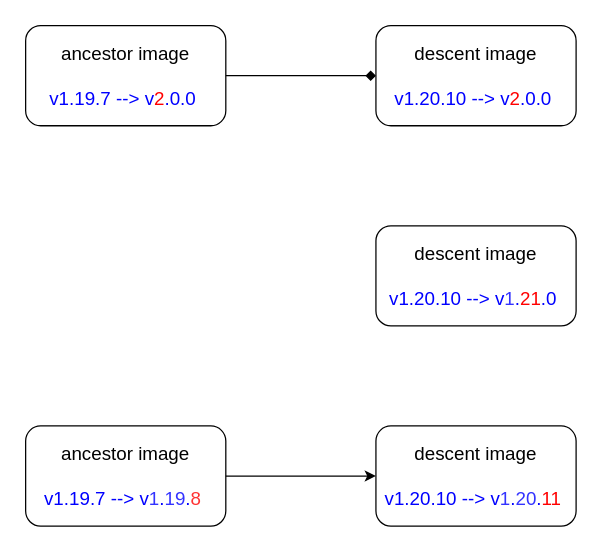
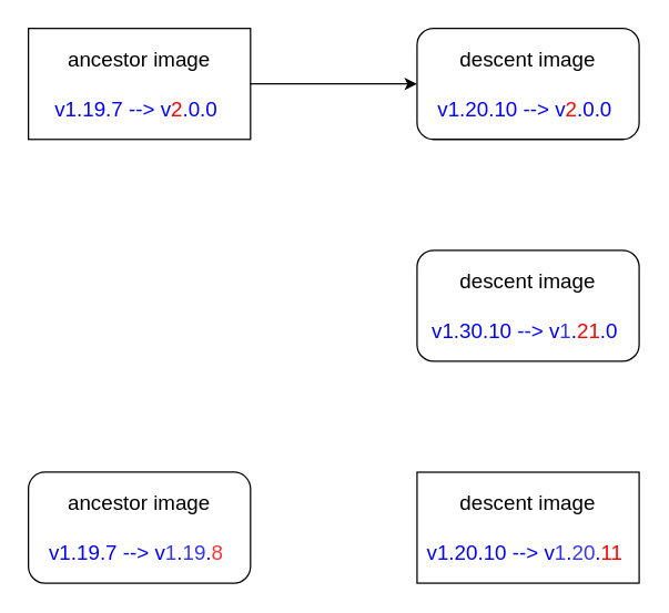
- <mxCell id="3" value="&lt;font style=&quot;font-size: 15px;&quot;&gt;ancestor image&lt;br&gt;&lt;br&gt;&lt;font color=&quot;#0000ff&quot;&gt;v1.19.7 --&amp;gt; v&lt;/font&gt;&lt;font color=&quot;#ff0000&quot;&gt;2&lt;/font&gt;&lt;font color=&quot;#0000ff&quot;&gt;.0.0&lt;/font&gt;&amp;nbsp;&lt;br&gt;&lt;/font&gt;" style="rounded=1;whiteSpace=wrap;html=1;" vertex="1" parent="2"><mxGeometry width="160" height="80" as="geometry" /></mxCell>
+ <mxCell id="3" value="&lt;font style=&quot;font-size: 15px;&quot;&gt;ancestor image&lt;br&gt;&lt;br&gt;&lt;font color=&quot;#0000ff&quot;&gt;v1.19.7 --&amp;gt; v&lt;/font&gt;&lt;font color=&quot;#ff0000&quot;&gt;2&lt;/font&gt;&lt;font color=&quot;#0000ff&quot;&gt;.0.0&lt;/font&gt;&amp;nbsp;&lt;br&gt;&lt;/font&gt;" style="whiteSpace=wrap;html=1;rounded=0;" vertex="1" parent="2"><mxGeometry width="160" height="80" as="geometry" /></mxCell>
- <mxCell id="5" value="" style="endArrow=diamond;html=1;rounded=0;exitX=1;exitY=0.5;exitDx=0;exitDy=0;entryX=0;entryY=0.5;entryDx=0;entryDy=0;" edge="1" parent="2" source="3" target="4"><mxGeometry width="50" height="50" relative="1" as="geometry"><mxPoint x="230" y="110" as="sourcePoint" /><mxPoint x="280" y="60" as="targetPoint" /></mxGeometry></mxCell>
+ <mxCell id="5" value="" style="endArrow=classic;html=1;rounded=0;exitX=1;exitY=0.5;exitDx=0;exitDy=0;entryX=0;entryY=0.5;entryDx=0;entryDy=0;" edge="1" parent="2" source="3" target="4"><mxGeometry width="50" height="50" relative="1" as="geometry"><mxPoint x="230" y="110" as="sourcePoint" /><mxPoint x="280" y="60" as="targetPoint" /></mxGeometry></mxCell>
- <mxCell id="11" value="&lt;font style=&quot;font-size: 15px;&quot;&gt;descent image&lt;br&gt;&lt;br&gt;&lt;font color=&quot;#0000ff&quot;&gt;v1.20.10 --&amp;gt; v&lt;/font&gt;&lt;font color=&quot;#3333ff&quot;&gt;1&lt;/font&gt;&lt;font color=&quot;#0000ff&quot;&gt;.&lt;/font&gt;&lt;font color=&quot;#ff0000&quot;&gt;21&lt;/font&gt;&lt;font color=&quot;#0000ff&quot;&gt;.0&lt;/font&gt;&amp;nbsp;&lt;br&gt;&lt;/font&gt;" style="rounded=1;whiteSpace=wrap;html=1;" vertex="1" parent="10"><mxGeometry x="280" width="160" height="80" as="geometry" /></mxCell>
+ <mxCell id="11" value="&lt;font style=&quot;font-size: 15px;&quot;&gt;descent image&lt;br&gt;&lt;br&gt;&lt;font color=&quot;#0000ff&quot;&gt;v1.30.10 --&amp;gt; v&lt;/font&gt;&lt;font color=&quot;#3333ff&quot;&gt;1&lt;/font&gt;&lt;font color=&quot;#0000ff&quot;&gt;.&lt;/font&gt;&lt;font color=&quot;#ff0000&quot;&gt;21&lt;/font&gt;&lt;font color=&quot;#0000ff&quot;&gt;.0&lt;/font&gt;&amp;nbsp;&lt;br&gt;&lt;/font&gt;" style="rounded=1;whiteSpace=wrap;html=1;" vertex="1" parent="10"><mxGeometry x="280" width="160" height="80" as="geometry" /></mxCell>
- <mxCell id="9" value="" style="endArrow=classic;html=1;rounded=0;exitX=1;exitY=0.5;exitDx=0;exitDy=0;entryX=0;entryY=0.5;entryDx=0;entryDy=0;" edge="1" parent="6" source="7" target="8"><mxGeometry width="50" height="50" relative="1" as="geometry"><mxPoint x="230" y="110" as="sourcePoint" /><mxPoint x="280" y="60" as="targetPoint" /></mxGeometry></mxCell>
- <mxCell id="8" value="&lt;font style=&quot;font-size: 15px;&quot;&gt;descent image&lt;br&gt;&lt;br&gt;&lt;font color=&quot;#0000ff&quot;&gt;v1.20.10 --&amp;gt; v&lt;/font&gt;&lt;font color=&quot;#3333ff&quot;&gt;1&lt;/font&gt;&lt;font color=&quot;#0000ff&quot;&gt;.&lt;/font&gt;&lt;font color=&quot;#3333ff&quot;&gt;20&lt;/font&gt;&lt;font color=&quot;#0000ff&quot;&gt;.&lt;/font&gt;&lt;font color=&quot;#ff0000&quot;&gt;11&lt;/font&gt;&amp;nbsp;&lt;br&gt;&lt;/font&gt;" style="rounded=1;whiteSpace=wrap;html=1;" vertex="1" parent="6"><mxGeometry x="280" width="160" height="80" as="geometry" /></mxCell>
+ <mxCell id="8" value="&lt;font style=&quot;font-size: 15px;&quot;&gt;descent image&lt;br&gt;&lt;br&gt;&lt;font color=&quot;#0000ff&quot;&gt;v1.20.10 --&amp;gt; v&lt;/font&gt;&lt;font color=&quot;#3333ff&quot;&gt;1&lt;/font&gt;&lt;font color=&quot;#0000ff&quot;&gt;.&lt;/font&gt;&lt;font color=&quot;#3333ff&quot;&gt;20&lt;/font&gt;&lt;font color=&quot;#0000ff&quot;&gt;.&lt;/font&gt;&lt;font color=&quot;#ff0000&quot;&gt;11&lt;/font&gt;&amp;nbsp;&lt;br&gt;&lt;/font&gt;" style="whiteSpace=wrap;html=1;rounded=0;" vertex="1" parent="6"><mxGeometry x="280" width="160" height="80" as="geometry" /></mxCell>
